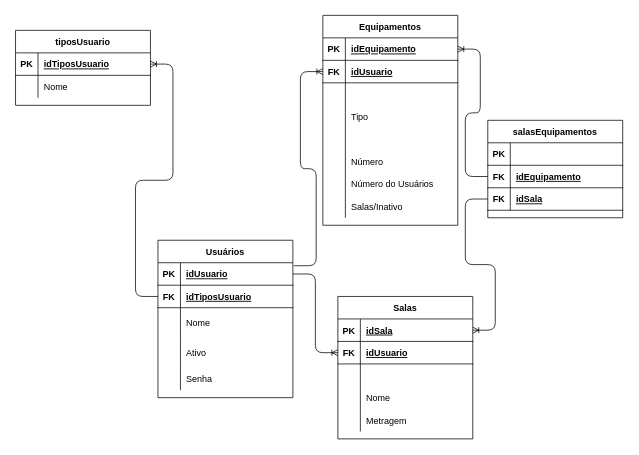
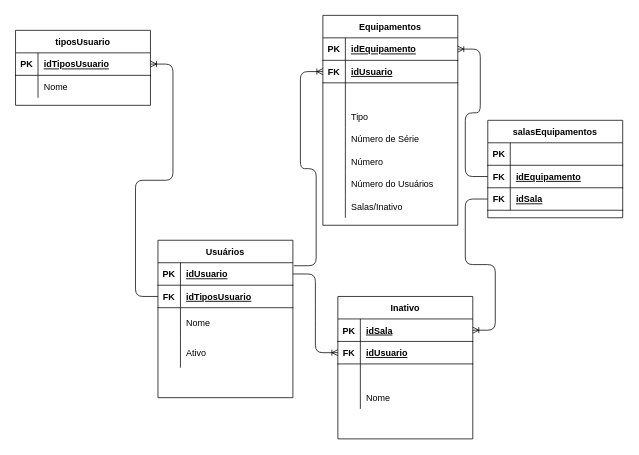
+ <mxCell id="54" value="Número de Série" style="shape=partialRectangle;connectable=0;fillColor=none;top=0;left=0;bottom=0;right=0;align=left;spacingLeft=6;overflow=hidden;" vertex="1" parent="52"><mxGeometry x="30" width="150" height="30" as="geometry" /></mxCell>
- <mxCell id="25" value="Salas" style="shape=table;startSize=30;container=1;collapsible=1;childLayout=tableLayout;fixedRows=1;rowLines=0;fontStyle=1;align=center;resizeLast=1;" vertex="1" parent="1"><mxGeometry x="450" y="395" width="180" height="190" as="geometry" /></mxCell>
+ <mxCell id="25" value="Inativo" style="shape=table;startSize=30;container=1;collapsible=1;childLayout=tableLayout;fixedRows=1;rowLines=0;fontStyle=1;align=center;resizeLast=1;" vertex="1" parent="1"><mxGeometry x="450" y="395" width="180" height="190" as="geometry" /></mxCell>
- <mxCell id="17" value="Senha" style="shape=partialRectangle;connectable=0;fillColor=none;top=0;left=0;bottom=0;right=0;align=left;spacingLeft=6;overflow=hidden;" vertex="1" parent="15"><mxGeometry x="30" width="150" height="30" as="geometry" /></mxCell>
- <mxCell id="39" value="Metragem" style="shape=partialRectangle;connectable=0;fillColor=none;top=0;left=0;bottom=0;right=0;align=left;spacingLeft=6;overflow=hidden;" vertex="1" parent="37"><mxGeometry x="30" width="150" height="30" as="geometry" /></mxCell>
